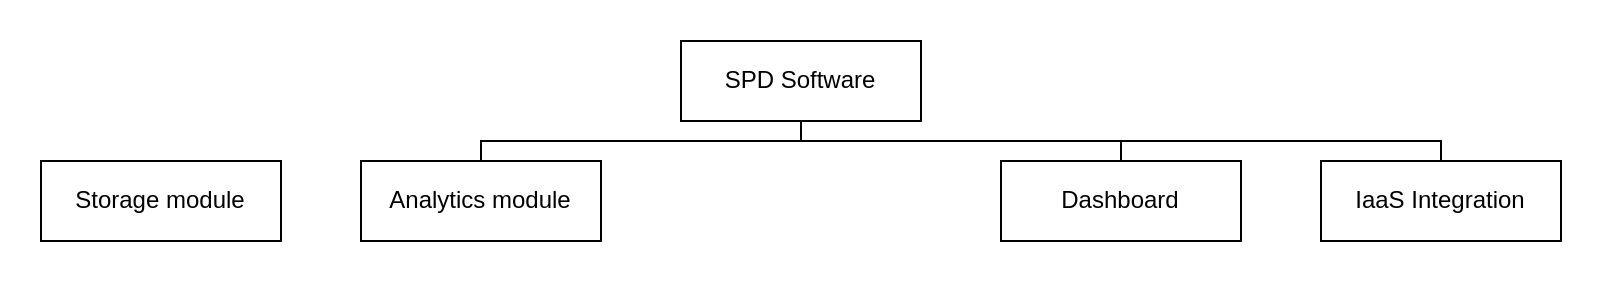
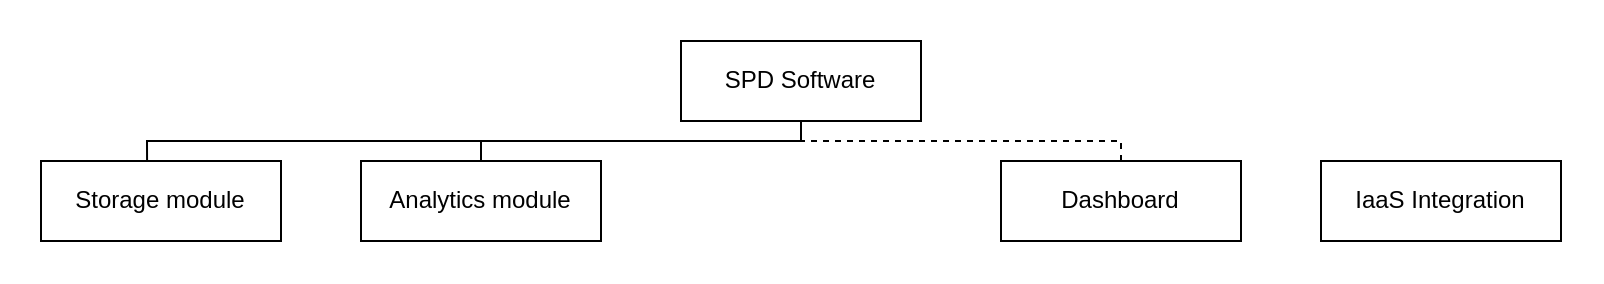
+ <mxCell id="6" value="" style="endArrow=none;html=1;exitX=0.442;exitY=0;exitDx=0;exitDy=0;exitPerimeter=0;entryX=0.5;entryY=1;entryDx=0;entryDy=0;edgeStyle=orthogonalEdgeStyle;rounded=0;" parent="1" source="3" target="2" edge="1"><mxGeometry width="50" height="50" relative="1" as="geometry"><mxPoint x="360" y="240" as="sourcePoint" /><mxPoint x="410" y="190" as="targetPoint" /></mxGeometry></mxCell>
- <mxCell id="10" value="" style="endArrow=none;html=1;entryX=0.5;entryY=1;entryDx=0;entryDy=0;exitX=0.5;exitY=0;exitDx=0;exitDy=0;edgeStyle=orthogonalEdgeStyle;rounded=0;" edge="1" parent="1" source="9" target="2"><mxGeometry width="50" height="50" relative="1" as="geometry"><mxPoint x="410" y="240" as="sourcePoint" /><mxPoint x="460" y="190" as="targetPoint" /></mxGeometry></mxCell>
- <mxCell id="8" value="" style="endArrow=none;html=1;exitX=0.5;exitY=0;exitDx=0;exitDy=0;edgeStyle=orthogonalEdgeStyle;rounded=0;entryX=0.5;entryY=1;entryDx=0;entryDy=0;" parent="1" source="5" edge="1" target="2"><mxGeometry width="50" height="50" relative="1" as="geometry"><mxPoint x="360" y="240" as="sourcePoint" /><mxPoint x="320" y="60" as="targetPoint" /></mxGeometry></mxCell>
+ <mxCell id="8" value="" style="endArrow=none;html=1;exitX=0.5;exitY=0;exitDx=0;exitDy=0;edgeStyle=orthogonalEdgeStyle;rounded=0;entryX=0.5;entryY=1;entryDx=0;entryDy=0;dashed=1;" parent="1" source="5" edge="1" target="2"><mxGeometry width="50" height="50" relative="1" as="geometry"><mxPoint x="360" y="240" as="sourcePoint" /><mxPoint x="320" y="60" as="targetPoint" /></mxGeometry></mxCell>
